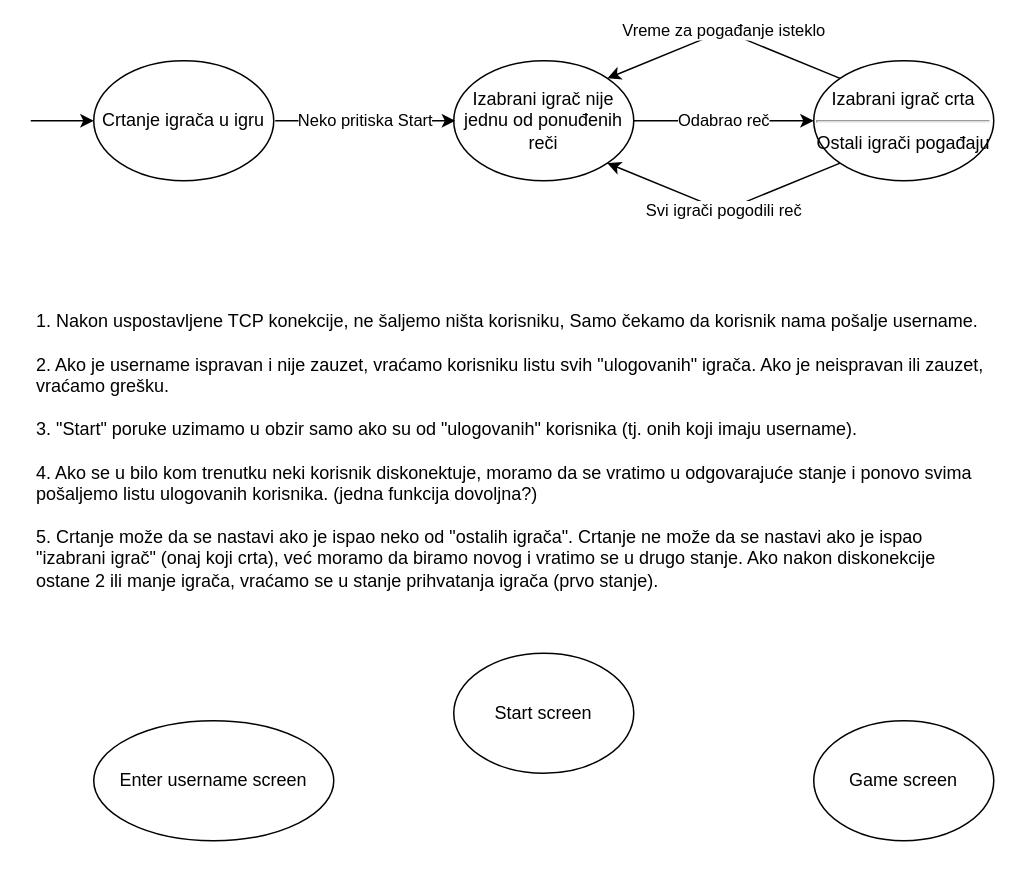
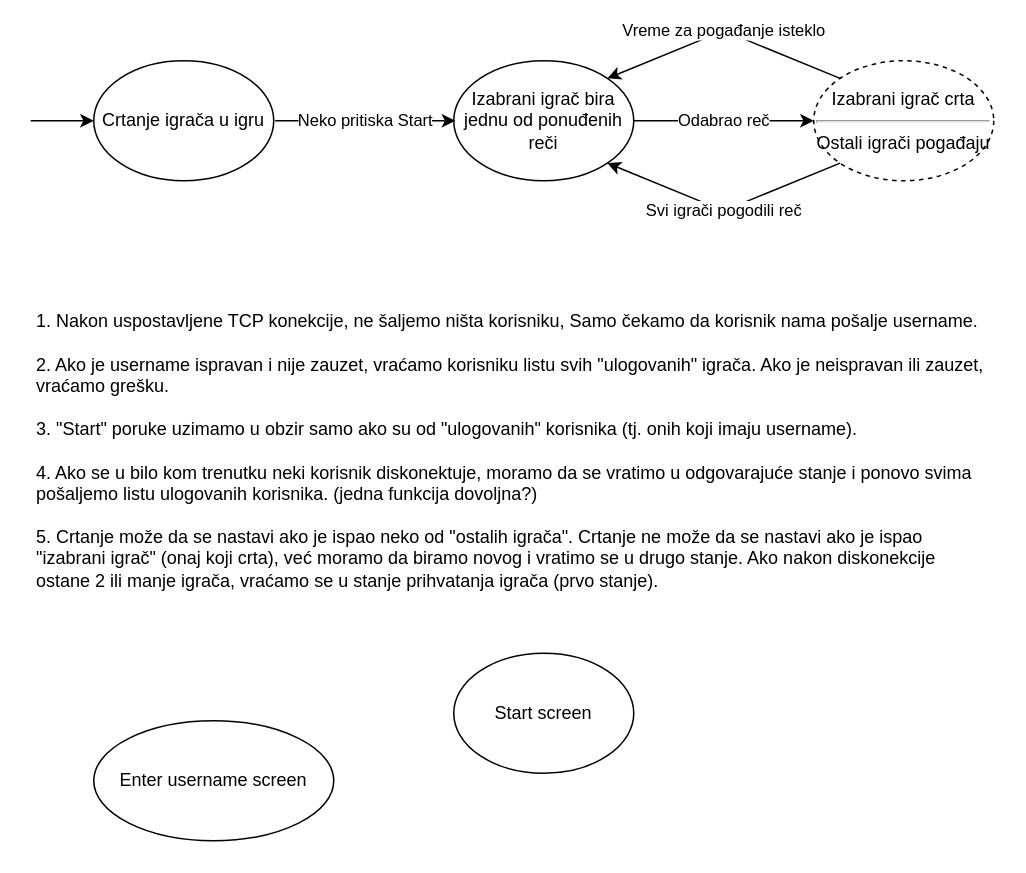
- <mxCell id="4" value="Izabrani igrač nije jednu od ponuđenih reči" style="ellipse;whiteSpace=wrap;html=1;" parent="1" vertex="1"><mxGeometry x="302" y="40" width="120" height="80" as="geometry" /></mxCell>
+ <mxCell id="4" value="Izabrani igrač bira jednu od ponuđenih reči" style="ellipse;whiteSpace=wrap;html=1;" parent="1" vertex="1"><mxGeometry x="302" y="40" width="120" height="80" as="geometry" /></mxCell>
- <mxCell id="6" value="Izabrani igrač crta&lt;br&gt;&lt;hr&gt;Ostali igrači pogađaju" style="ellipse;whiteSpace=wrap;html=1;" parent="1" vertex="1"><mxGeometry x="542" y="40" width="120" height="80" as="geometry" /></mxCell>
+ <mxCell id="6" value="Izabrani igrač crta&lt;br&gt;&lt;hr&gt;Ostali igrači pogađaju" style="ellipse;whiteSpace=wrap;html=1;dashed=1;" parent="1" vertex="1"><mxGeometry x="542" y="40" width="120" height="80" as="geometry" /></mxCell>
- <mxCell id="13" value="Game screen" style="ellipse;whiteSpace=wrap;html=1;align=center;" vertex="1" parent="1"><mxGeometry x="542" y="480" width="120" height="80" as="geometry" /></mxCell>
